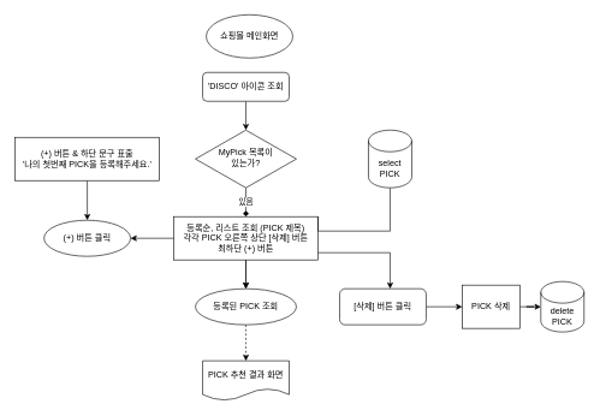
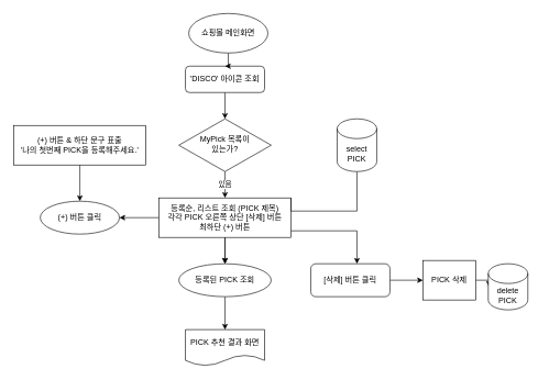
+ <mxCell id="6" value="" style="edgeStyle=orthogonalEdgeStyle;rounded=0;orthogonalLoop=1;jettySize=auto;html=1;" parent="1" source="7" target="3" edge="1"><mxGeometry relative="1" as="geometry" /></mxCell>
- <mxCell id="4" value="있음" style="edgeStyle=orthogonalEdgeStyle;rounded=0;orthogonalLoop=1;jettySize=auto;html=1;endArrow=diamond;" parent="1" source="5" target="13" edge="1"><mxGeometry relative="1" as="geometry" /></mxCell>
+ <mxCell id="4" value="있음" style="edgeStyle=orthogonalEdgeStyle;rounded=0;orthogonalLoop=1;jettySize=auto;html=1;" parent="1" source="5" target="13" edge="1"><mxGeometry relative="1" as="geometry" /></mxCell>
- <mxCell id="16" value="delete&lt;br&gt;PICK" style="shape=cylinder3;whiteSpace=wrap;html=1;boundedLbl=1;backgroundOutline=1;size=15;" parent="1" vertex="1"><mxGeometry x="749" y="390" width="60" height="70" as="geometry" /></mxCell>
+ <mxCell id="16" value="delete&lt;br&gt;PICK" style="shape=cylinder3;whiteSpace=wrap;html=1;boundedLbl=1;backgroundOutline=1;size=15;" parent="1" vertex="1"><mxGeometry x="739" y="400" width="60" height="70" as="geometry" /></mxCell>
- <mxCell id="18" value="" style="edgeStyle=orthogonalEdgeStyle;rounded=0;orthogonalLoop=1;jettySize=auto;html=1;dashed=1;" parent="1" source="19" target="21" edge="1"><mxGeometry relative="1" as="geometry" /></mxCell>
+ <mxCell id="18" value="" style="edgeStyle=orthogonalEdgeStyle;rounded=0;orthogonalLoop=1;jettySize=auto;html=1;" parent="1" source="19" target="21" edge="1"><mxGeometry relative="1" as="geometry" /></mxCell>
